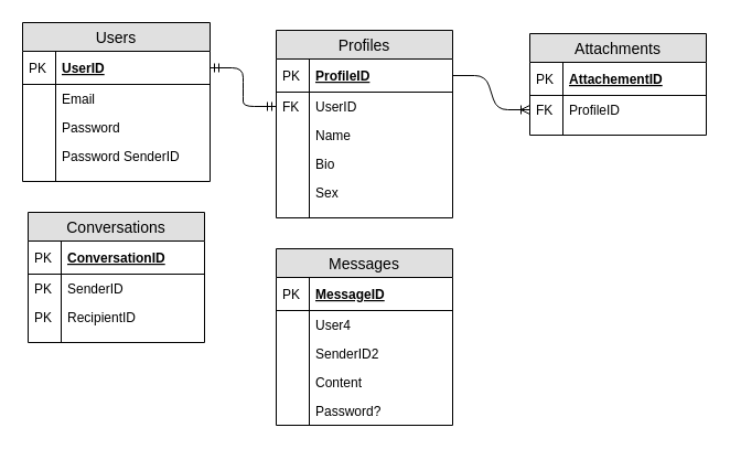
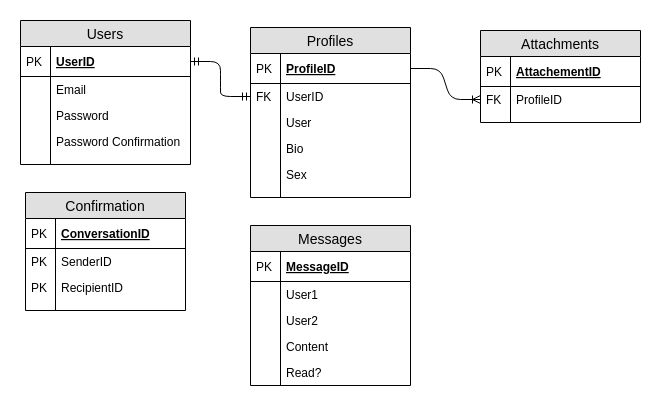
- <mxCell id="18" value="Name" style="shape=partialRectangle;top=0;left=0;right=0;bottom=0;align=left;verticalAlign=top;fillColor=none;spacingLeft=34;spacingRight=4;overflow=hidden;rotatable=0;points=[[0,0.5],[1,0.5]];portConstraint=eastwest;dropTarget=0;fontSize=12;" vertex="1" parent="13"><mxGeometry y="82" width="160" height="26" as="geometry" /></mxCell>
+ <mxCell id="18" value="User" style="shape=partialRectangle;top=0;left=0;right=0;bottom=0;align=left;verticalAlign=top;fillColor=none;spacingLeft=34;spacingRight=4;overflow=hidden;rotatable=0;points=[[0,0.5],[1,0.5]];portConstraint=eastwest;dropTarget=0;fontSize=12;" vertex="1" parent="13"><mxGeometry y="82" width="160" height="26" as="geometry" /></mxCell>
- <mxCell id="9" value="Password SenderID" style="shape=partialRectangle;top=0;left=0;right=0;bottom=0;align=left;verticalAlign=top;fillColor=none;spacingLeft=34;spacingRight=4;overflow=hidden;rotatable=0;points=[[0,0.5],[1,0.5]];portConstraint=eastwest;dropTarget=0;fontSize=12;" vertex="1" parent="2"><mxGeometry y="108" width="170" height="26" as="geometry" /></mxCell>
+ <mxCell id="9" value="Password Confirmation" style="shape=partialRectangle;top=0;left=0;right=0;bottom=0;align=left;verticalAlign=top;fillColor=none;spacingLeft=34;spacingRight=4;overflow=hidden;rotatable=0;points=[[0,0.5],[1,0.5]];portConstraint=eastwest;dropTarget=0;fontSize=12;" vertex="1" parent="2"><mxGeometry y="108" width="170" height="26" as="geometry" /></mxCell>
- <mxCell id="46" value="Conversations" style="swimlane;fontStyle=0;childLayout=stackLayout;horizontal=1;startSize=26;fillColor=#e0e0e0;horizontalStack=0;resizeParent=1;resizeParentMax=0;resizeLast=0;collapsible=1;marginBottom=0;swimlaneFillColor=#ffffff;align=center;fontSize=14;" vertex="1" parent="1"><mxGeometry x="25" y="192" width="160" height="118" as="geometry" /></mxCell>
+ <mxCell id="46" value="Confirmation" style="swimlane;fontStyle=0;childLayout=stackLayout;horizontal=1;startSize=26;fillColor=#e0e0e0;horizontalStack=0;resizeParent=1;resizeParentMax=0;resizeLast=0;collapsible=1;marginBottom=0;swimlaneFillColor=#ffffff;align=center;fontSize=14;" vertex="1" parent="1"><mxGeometry x="25" y="192" width="160" height="118" as="geometry" /></mxCell>
- <mxCell id="38" value="User4" style="shape=partialRectangle;top=0;left=0;right=0;bottom=0;align=left;verticalAlign=top;fillColor=none;spacingLeft=34;spacingRight=4;overflow=hidden;rotatable=0;points=[[0,0.5],[1,0.5]];portConstraint=eastwest;dropTarget=0;fontSize=12;" vertex="1" parent="35"><mxGeometry y="56" width="160" height="26" as="geometry" /></mxCell>
+ <mxCell id="38" value="User1" style="shape=partialRectangle;top=0;left=0;right=0;bottom=0;align=left;verticalAlign=top;fillColor=none;spacingLeft=34;spacingRight=4;overflow=hidden;rotatable=0;points=[[0,0.5],[1,0.5]];portConstraint=eastwest;dropTarget=0;fontSize=12;" vertex="1" parent="35"><mxGeometry y="56" width="160" height="26" as="geometry" /></mxCell>
- <mxCell id="40" value="SenderID2" style="shape=partialRectangle;top=0;left=0;right=0;bottom=0;align=left;verticalAlign=top;fillColor=none;spacingLeft=34;spacingRight=4;overflow=hidden;rotatable=0;points=[[0,0.5],[1,0.5]];portConstraint=eastwest;dropTarget=0;fontSize=12;" vertex="1" parent="35"><mxGeometry y="82" width="160" height="26" as="geometry" /></mxCell>
+ <mxCell id="40" value="User2" style="shape=partialRectangle;top=0;left=0;right=0;bottom=0;align=left;verticalAlign=top;fillColor=none;spacingLeft=34;spacingRight=4;overflow=hidden;rotatable=0;points=[[0,0.5],[1,0.5]];portConstraint=eastwest;dropTarget=0;fontSize=12;" vertex="1" parent="35"><mxGeometry y="82" width="160" height="26" as="geometry" /></mxCell>
- <mxCell id="44" value="Password?" style="shape=partialRectangle;top=0;left=0;right=0;bottom=0;align=left;verticalAlign=top;fillColor=none;spacingLeft=34;spacingRight=4;overflow=hidden;rotatable=0;points=[[0,0.5],[1,0.5]];portConstraint=eastwest;dropTarget=0;fontSize=12;" vertex="1" parent="35"><mxGeometry y="134" width="160" height="26" as="geometry" /></mxCell>
+ <mxCell id="44" value="Read?" style="shape=partialRectangle;top=0;left=0;right=0;bottom=0;align=left;verticalAlign=top;fillColor=none;spacingLeft=34;spacingRight=4;overflow=hidden;rotatable=0;points=[[0,0.5],[1,0.5]];portConstraint=eastwest;dropTarget=0;fontSize=12;" vertex="1" parent="35"><mxGeometry y="134" width="160" height="26" as="geometry" /></mxCell>
